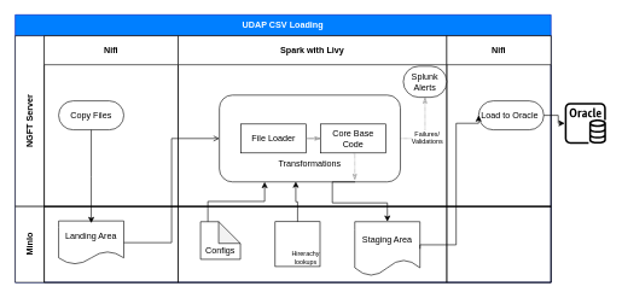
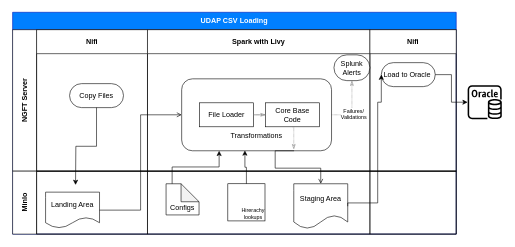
- <mxCell id="5" value="Copy Files" style="rounded=1;whiteSpace=wrap;html=1;arcSize=50;" parent="4" vertex="1"><mxGeometry x="20" y="90" width="90" height="40" as="geometry" /></mxCell>
+ <mxCell id="5" value="Copy Files" style="rounded=1;whiteSpace=wrap;html=1;arcSize=50;" parent="4" vertex="1"><mxGeometry x="55" y="90" width="90" height="40" as="geometry" /></mxCell>
- <mxCell id="17" value="Load to Oracle&amp;nbsp;" style="rounded=1;whiteSpace=wrap;html=1;arcSize=50;" parent="16" vertex="1"><mxGeometry x="44" y="90" width="90" height="40" as="geometry" /></mxCell>
+ <mxCell id="17" value="Load to Oracle&amp;nbsp;" style="rounded=1;whiteSpace=wrap;html=1;arcSize=50;" parent="16" vertex="1"><mxGeometry x="19" y="55" width="90" height="40" as="geometry" /></mxCell>
- <mxCell id="30" style="edgeStyle=orthogonalEdgeStyle;rounded=0;orthogonalLoop=1;jettySize=auto;html=1;exitX=0.75;exitY=1;exitDx=0;exitDy=0;entryX=0.5;entryY=0;entryDx=0;entryDy=0;" parent="2" source="11" target="23" edge="1"><mxGeometry relative="1" as="geometry"><Array as="points"><mxPoint x="438" y="260" /><mxPoint x="514" y="260" /></Array></mxGeometry></mxCell>
+ <mxCell id="30" style="edgeStyle=orthogonalEdgeStyle;rounded=0;orthogonalLoop=1;jettySize=auto;html=1;exitX=0.75;exitY=1;exitDx=0;exitDy=0;entryX=0.5;entryY=0;entryDx=0;entryDy=0;endArrow=open;" parent="2" source="11" target="23" edge="1"><mxGeometry relative="1" as="geometry"><Array as="points"><mxPoint x="438" y="260" /><mxPoint x="514" y="260" /></Array></mxGeometry></mxCell>
- <mxCell id="20" value="Landing Area" style="shape=document;whiteSpace=wrap;html=1;boundedLbl=1;size=0.3;" parent="19" vertex="1"><mxGeometry x="20" y="20" width="90" height="60" as="geometry" /></mxCell>
+ <mxCell id="20" value="Landing Area" style="shape=document;whiteSpace=wrap;html=1;boundedLbl=1;size=0.3;" parent="19" vertex="1"><mxGeometry x="15" y="35" width="90" height="60" as="geometry" /></mxCell>
